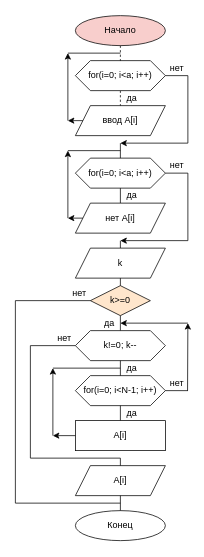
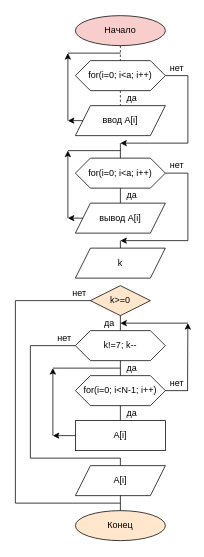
- <mxCell id="18" value="нет A[i]" style="shape=parallelogram;perimeter=parallelogramPerimeter;whiteSpace=wrap;html=1;fixedSize=1;" parent="1" vertex="1"><mxGeometry x="100" y="270" width="120" height="40" as="geometry" /></mxCell>
+ <mxCell id="18" value="вывод A[i]" style="shape=parallelogram;perimeter=parallelogramPerimeter;whiteSpace=wrap;html=1;fixedSize=1;" parent="1" vertex="1"><mxGeometry x="100" y="270" width="120" height="40" as="geometry" /></mxCell>
- <mxCell id="29" value="" style="endArrow=none;html=1;exitX=0.5;exitY=1;exitDx=0;exitDy=0;entryX=0.5;entryY=0;entryDx=0;entryDy=0;" parent="1" source="27" target="28" edge="1"><mxGeometry width="50" height="50" relative="1" as="geometry"><mxPoint x="180" y="380" as="sourcePoint" /><mxPoint x="230" y="330" as="targetPoint" /></mxGeometry></mxCell>
- <mxCell id="32" value="k!=0; k--" style="shape=hexagon;perimeter=hexagonPerimeter2;whiteSpace=wrap;html=1;fixedSize=1;" parent="1" vertex="1"><mxGeometry x="100" y="440" width="120" height="40" as="geometry" /></mxCell>
+ <mxCell id="32" value="k!=7; k--" style="shape=hexagon;perimeter=hexagonPerimeter2;whiteSpace=wrap;html=1;fixedSize=1;" parent="1" vertex="1"><mxGeometry x="100" y="440" width="120" height="40" as="geometry" /></mxCell>
- <mxCell id="53" value="Конец" style="ellipse;whiteSpace=wrap;html=1;" parent="1" vertex="1"><mxGeometry x="100" y="680" width="120" height="40" as="geometry" /></mxCell>
+ <mxCell id="53" value="Конец" style="ellipse;whiteSpace=wrap;html=1;fillColor=#ffe6cc;" parent="1" vertex="1"><mxGeometry x="100" y="680" width="120" height="40" as="geometry" /></mxCell>
